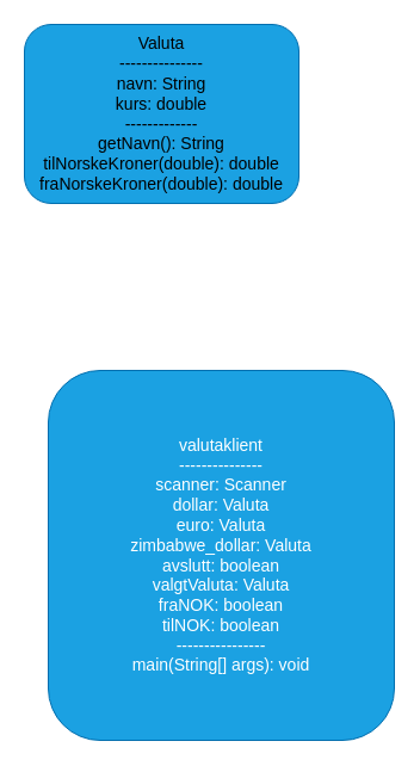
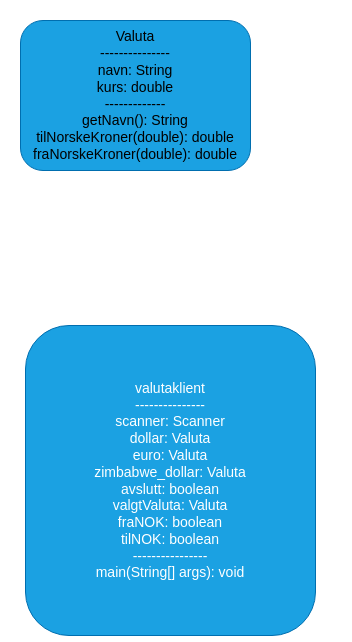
- <mxCell id="4" value="&lt;font style=&quot;font-size: 14px;&quot;&gt;valutaklient&lt;br&gt;---------------&lt;br&gt;scanner: Scanner&lt;br&gt;dollar: Valuta&lt;br&gt;euro: Valuta&lt;br&gt;zimbabwe_dollar: Valuta&lt;br&gt;avslutt: boolean&lt;br&gt;valgtValuta: Valuta&lt;br&gt;fraNOK: boolean&lt;br&gt;tilNOK: boolean&lt;br&gt;----------------&lt;br&gt;main(String[] args): void&lt;br&gt;&lt;/font&gt;" style="whiteSpace=wrap;html=1;rounded=1;glass=0;fillColor=#1ba1e2;fontColor=#ffffff;strokeColor=#006EAF;gradientColor=none;align=center;" vertex="1" parent="1"><mxGeometry x="40" y="310" width="290" height="310" as="geometry" /></mxCell>
+ <mxCell id="4" value="&lt;font style=&quot;font-size: 14px;&quot;&gt;valutaklient&lt;br&gt;---------------&lt;br&gt;scanner: Scanner&lt;br&gt;dollar: Valuta&lt;br&gt;euro: Valuta&lt;br&gt;zimbabwe_dollar: Valuta&lt;br&gt;avslutt: boolean&lt;br&gt;valgtValuta: Valuta&lt;br&gt;fraNOK: boolean&lt;br&gt;tilNOK: boolean&lt;br&gt;----------------&lt;br&gt;main(String[] args): void&lt;br&gt;&lt;/font&gt;" style="whiteSpace=wrap;html=1;rounded=1;glass=0;fillColor=#1ba1e2;fontColor=#ffffff;strokeColor=#006EAF;gradientColor=none;align=center;" vertex="1" parent="1"><mxGeometry x="25" y="325" width="290" height="310" as="geometry" /></mxCell>
